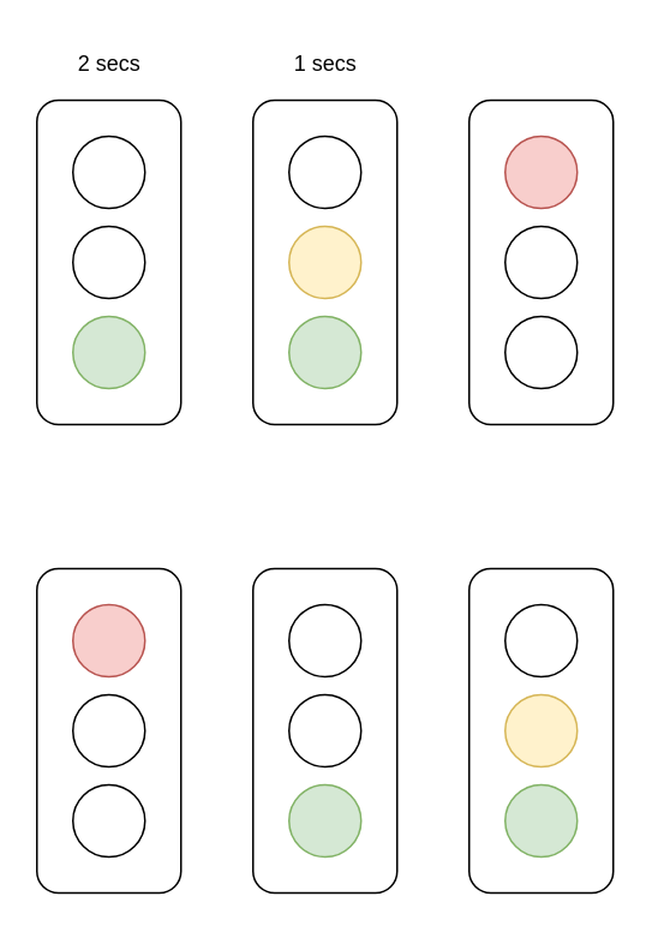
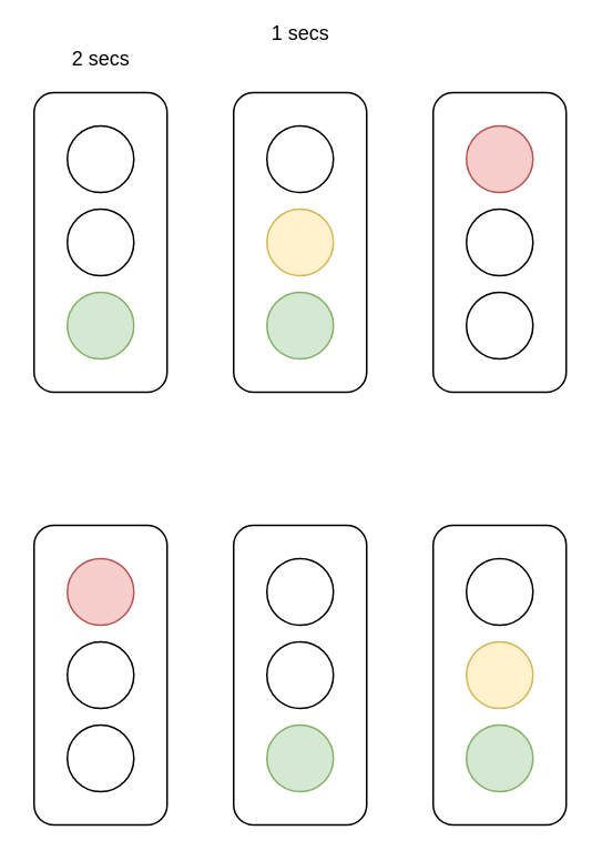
- <mxCell id="15" value="1 secs" style="text;html=1;align=center;verticalAlign=middle;resizable=0;points=[];autosize=1;strokeColor=none;fillColor=none;" vertex="1" parent="1"><mxGeometry x="150" y="20" width="60" height="30" as="geometry" /></mxCell>
+ <mxCell id="15" value="1 secs" style="text;html=1;align=center;verticalAlign=middle;resizable=0;points=[];autosize=1;strokeColor=none;fillColor=none;" vertex="1" parent="1"><mxGeometry x="150" y="5" width="60" height="30" as="geometry" /></mxCell>
